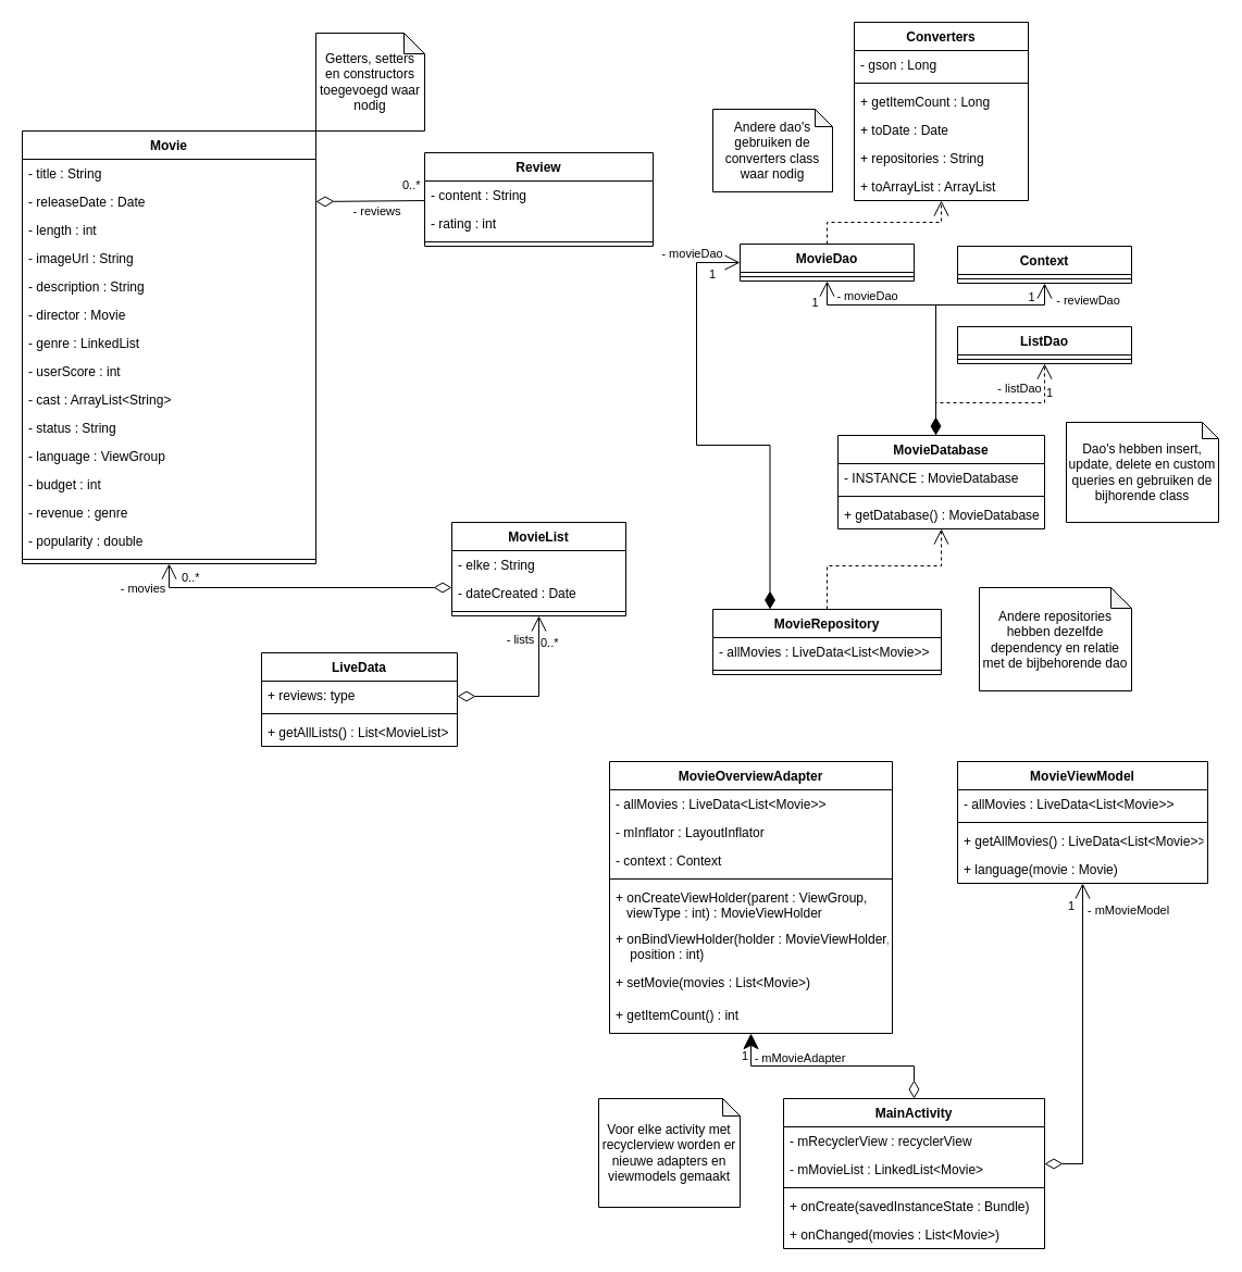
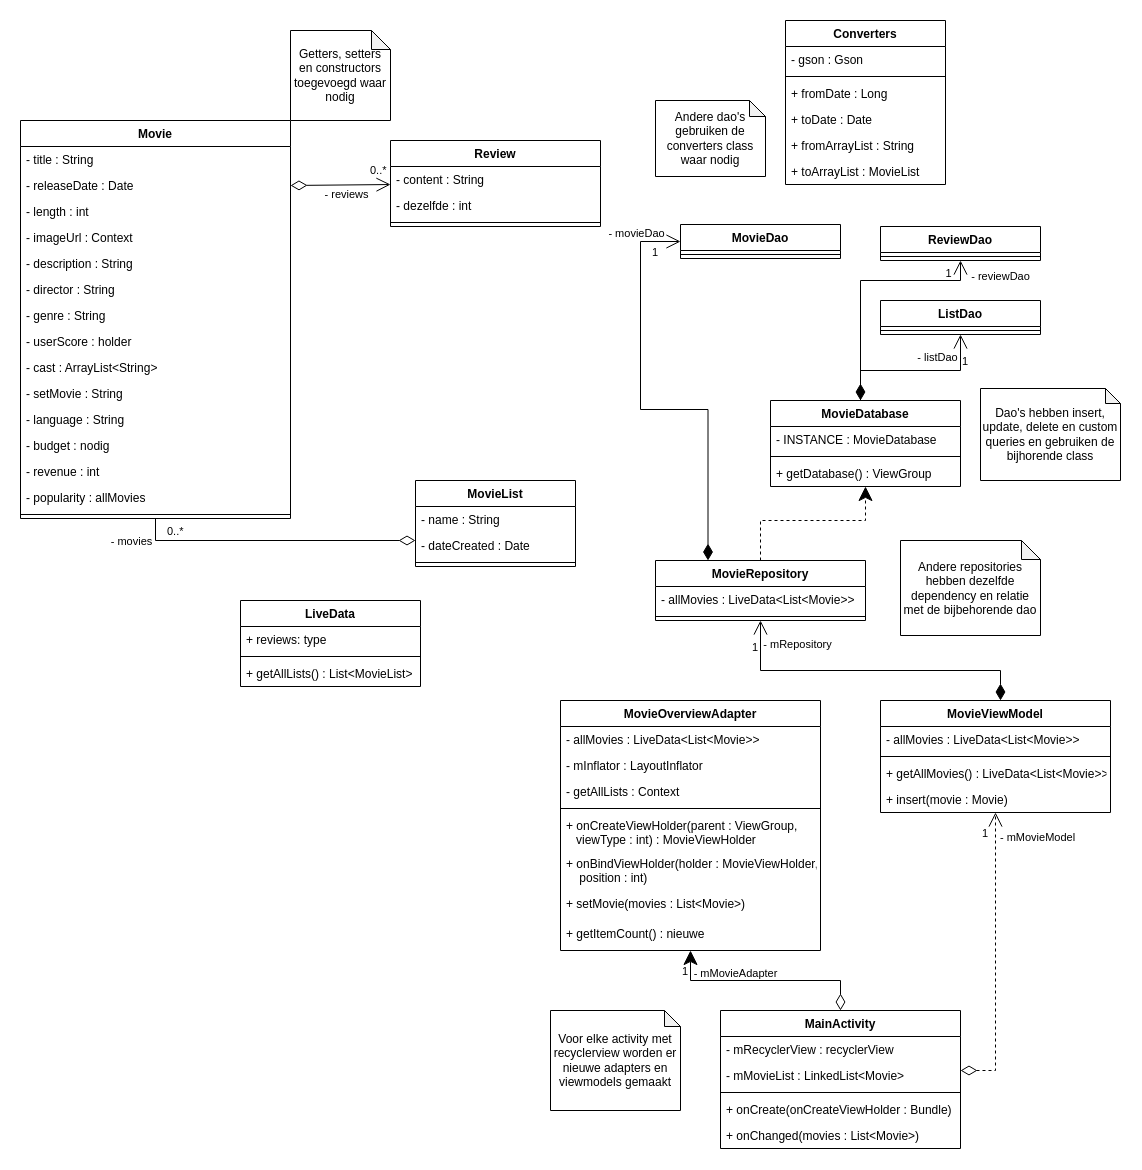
- <mxCell id="64" value="- gson : Long" style="text;strokeColor=none;fillColor=none;align=left;verticalAlign=top;spacingLeft=4;spacingRight=4;overflow=hidden;rotatable=0;points=[[0,0.5],[1,0.5]];portConstraint=eastwest;" parent="63" vertex="1"><mxGeometry y="26" width="160" height="26" as="geometry" /></mxCell>
+ <mxCell id="64" value="- gson : Gson" style="text;strokeColor=none;fillColor=none;align=left;verticalAlign=top;spacingLeft=4;spacingRight=4;overflow=hidden;rotatable=0;points=[[0,0.5],[1,0.5]];portConstraint=eastwest;" parent="63" vertex="1"><mxGeometry y="26" width="160" height="26" as="geometry" /></mxCell>
- <mxCell id="66" value="+ getItemCount : Long" style="text;strokeColor=none;fillColor=none;align=left;verticalAlign=top;spacingLeft=4;spacingRight=4;overflow=hidden;rotatable=0;points=[[0,0.5],[1,0.5]];portConstraint=eastwest;" parent="63" vertex="1"><mxGeometry y="60" width="160" height="26" as="geometry" /></mxCell>
+ <mxCell id="66" value="+ fromDate : Long" style="text;strokeColor=none;fillColor=none;align=left;verticalAlign=top;spacingLeft=4;spacingRight=4;overflow=hidden;rotatable=0;points=[[0,0.5],[1,0.5]];portConstraint=eastwest;" parent="63" vertex="1"><mxGeometry y="60" width="160" height="26" as="geometry" /></mxCell>
- <mxCell id="68" value="+ repositories : String" style="text;strokeColor=none;fillColor=none;align=left;verticalAlign=top;spacingLeft=4;spacingRight=4;overflow=hidden;rotatable=0;points=[[0,0.5],[1,0.5]];portConstraint=eastwest;" parent="63" vertex="1"><mxGeometry y="112" width="160" height="26" as="geometry" /></mxCell>
+ <mxCell id="68" value="+ fromArrayList : String" style="text;strokeColor=none;fillColor=none;align=left;verticalAlign=top;spacingLeft=4;spacingRight=4;overflow=hidden;rotatable=0;points=[[0,0.5],[1,0.5]];portConstraint=eastwest;" parent="63" vertex="1"><mxGeometry y="112" width="160" height="26" as="geometry" /></mxCell>
- <mxCell id="69" value="+ toArrayList : ArrayList" style="text;strokeColor=none;fillColor=none;align=left;verticalAlign=top;spacingLeft=4;spacingRight=4;overflow=hidden;rotatable=0;points=[[0,0.5],[1,0.5]];portConstraint=eastwest;" parent="63" vertex="1"><mxGeometry y="138" width="160" height="26" as="geometry" /></mxCell>
+ <mxCell id="69" value="+ toArrayList : MovieList" style="text;strokeColor=none;fillColor=none;align=left;verticalAlign=top;spacingLeft=4;spacingRight=4;overflow=hidden;rotatable=0;points=[[0,0.5],[1,0.5]];portConstraint=eastwest;" parent="63" vertex="1"><mxGeometry y="138" width="160" height="26" as="geometry" /></mxCell>
- <mxCell id="26" value="0..*" style="endArrow=none;html=1;endSize=12;startArrow=diamondThin;startSize=14;startFill=0;align=left;verticalAlign=bottom;rounded=0;exitX=1;exitY=0.5;exitDx=0;exitDy=0;" parent="1" source="4" target="18" edge="1"><mxGeometry x="0.556" y="5" relative="1" as="geometry"><mxPoint x="340" y="550" as="sourcePoint" /><mxPoint x="500" y="550" as="targetPoint" /><mxPoint as="offset" /></mxGeometry></mxCell>
+ <mxCell id="26" value="0..*" style="endArrow=open;html=1;endSize=12;startArrow=diamondThin;startSize=14;startFill=0;align=left;verticalAlign=bottom;rounded=0;exitX=1;exitY=0.5;exitDx=0;exitDy=0;" parent="1" source="4" target="18" edge="1"><mxGeometry x="0.556" y="5" relative="1" as="geometry"><mxPoint x="340" y="550" as="sourcePoint" /><mxPoint x="500" y="550" as="targetPoint" /><mxPoint as="offset" /></mxGeometry></mxCell>
- <mxCell id="71" value="" style="endArrow=open;endSize=12;dashed=1;html=1;rounded=0;edgeStyle=orthogonalEdgeStyle;" parent="1" source="36" target="63" edge="1"><mxGeometry x="0.779" y="-155" width="160" relative="1" as="geometry"><mxPoint x="630" y="500" as="sourcePoint" /><mxPoint x="790" y="500" as="targetPoint" /><mxPoint as="offset" /></mxGeometry></mxCell>
- <mxCell id="20" value="- rating : int" style="text;strokeColor=none;fillColor=none;align=left;verticalAlign=top;spacingLeft=4;spacingRight=4;overflow=hidden;rotatable=0;points=[[0,0.5],[1,0.5]];portConstraint=eastwest;" parent="18" vertex="1"><mxGeometry y="52" width="210" height="26" as="geometry" /></mxCell>
+ <mxCell id="20" value="- dezelfde : int" style="text;strokeColor=none;fillColor=none;align=left;verticalAlign=top;spacingLeft=4;spacingRight=4;overflow=hidden;rotatable=0;points=[[0,0.5],[1,0.5]];portConstraint=eastwest;" parent="18" vertex="1"><mxGeometry y="52" width="210" height="26" as="geometry" /></mxCell>
- <mxCell id="6" value="- imageUrl : String" style="text;strokeColor=none;fillColor=none;align=left;verticalAlign=top;spacingLeft=4;spacingRight=4;overflow=hidden;rotatable=0;points=[[0,0.5],[1,0.5]];portConstraint=eastwest;" parent="2" vertex="1"><mxGeometry y="104" width="270" height="26" as="geometry" /></mxCell>
+ <mxCell id="6" value="- imageUrl : Context" style="text;strokeColor=none;fillColor=none;align=left;verticalAlign=top;spacingLeft=4;spacingRight=4;overflow=hidden;rotatable=0;points=[[0,0.5],[1,0.5]];portConstraint=eastwest;" parent="2" vertex="1"><mxGeometry y="104" width="270" height="26" as="geometry" /></mxCell>
- <mxCell id="44" value="Context" style="swimlane;fontStyle=1;align=center;verticalAlign=top;childLayout=stackLayout;horizontal=1;startSize=26;horizontalStack=0;resizeParent=1;resizeParentMax=0;resizeLast=0;collapsible=1;marginBottom=0;" parent="1" vertex="1"><mxGeometry x="880" y="226" width="160" height="34" as="geometry" /></mxCell>
+ <mxCell id="44" value="ReviewDao" style="swimlane;fontStyle=1;align=center;verticalAlign=top;childLayout=stackLayout;horizontal=1;startSize=26;horizontalStack=0;resizeParent=1;resizeParentMax=0;resizeLast=0;collapsible=1;marginBottom=0;" parent="1" vertex="1"><mxGeometry x="880" y="226" width="160" height="34" as="geometry" /></mxCell>
- <mxCell id="51" value="" style="endArrow=open;endFill=1;endSize=12;html=1;rounded=0;edgeStyle=orthogonalEdgeStyle;" parent="1" source="38" target="36" edge="1"><mxGeometry width="160" relative="1" as="geometry"><mxPoint x="720" y="450" as="sourcePoint" /><mxPoint x="880" y="450" as="targetPoint" /><Array as="points"><mxPoint x="860" y="280" /><mxPoint x="760" y="280" /></Array></mxGeometry></mxCell>
- <mxCell id="52" value="1" style="edgeLabel;html=1;align=center;verticalAlign=middle;resizable=0;points=[];" parent="51" vertex="1" connectable="0"><mxGeometry x="0.591" relative="1" as="geometry"><mxPoint x="-39" y="-3" as="offset" /></mxGeometry></mxCell>
- <mxCell id="53" value="- movieDao" style="edgeLabel;html=1;align=center;verticalAlign=middle;resizable=0;points=[];" parent="51" vertex="1" connectable="0"><mxGeometry x="0.307" y="1" relative="1" as="geometry"><mxPoint x="-26" y="-10" as="offset" /></mxGeometry></mxCell>
- <mxCell id="8" value="- director : Movie" style="text;strokeColor=none;fillColor=none;align=left;verticalAlign=top;spacingLeft=4;spacingRight=4;overflow=hidden;rotatable=0;points=[[0,0.5],[1,0.5]];portConstraint=eastwest;" parent="2" vertex="1"><mxGeometry y="156" width="270" height="26" as="geometry" /></mxCell>
+ <mxCell id="8" value="- director : String" style="text;strokeColor=none;fillColor=none;align=left;verticalAlign=top;spacingLeft=4;spacingRight=4;overflow=hidden;rotatable=0;points=[[0,0.5],[1,0.5]];portConstraint=eastwest;" parent="2" vertex="1"><mxGeometry y="156" width="270" height="26" as="geometry" /></mxCell>
- <mxCell id="9" value="- genre : LinkedList" style="text;strokeColor=none;fillColor=none;align=left;verticalAlign=top;spacingLeft=4;spacingRight=4;overflow=hidden;rotatable=0;points=[[0,0.5],[1,0.5]];portConstraint=eastwest;" parent="2" vertex="1"><mxGeometry y="182" width="270" height="26" as="geometry" /></mxCell>
+ <mxCell id="9" value="- genre : String" style="text;strokeColor=none;fillColor=none;align=left;verticalAlign=top;spacingLeft=4;spacingRight=4;overflow=hidden;rotatable=0;points=[[0,0.5],[1,0.5]];portConstraint=eastwest;" parent="2" vertex="1"><mxGeometry y="182" width="270" height="26" as="geometry" /></mxCell>
- <mxCell id="10" value="- userScore : int" style="text;strokeColor=none;fillColor=none;align=left;verticalAlign=top;spacingLeft=4;spacingRight=4;overflow=hidden;rotatable=0;points=[[0,0.5],[1,0.5]];portConstraint=eastwest;" parent="2" vertex="1"><mxGeometry y="208" width="270" height="26" as="geometry" /></mxCell>
+ <mxCell id="10" value="- userScore : holder" style="text;strokeColor=none;fillColor=none;align=left;verticalAlign=top;spacingLeft=4;spacingRight=4;overflow=hidden;rotatable=0;points=[[0,0.5],[1,0.5]];portConstraint=eastwest;" parent="2" vertex="1"><mxGeometry y="208" width="270" height="26" as="geometry" /></mxCell>
- <mxCell id="46" value="1" style="endArrow=open;html=1;endSize=12;startArrow=diamondThin;startSize=14;startFill=1;edgeStyle=orthogonalEdgeStyle;align=left;verticalAlign=bottom;rounded=0;dashed=1;" parent="1" source="38" target="42" edge="1"><mxGeometry x="0.566" relative="1" as="geometry"><mxPoint x="720" y="450" as="sourcePoint" /><mxPoint x="880" y="450" as="targetPoint" /><Array as="points"><mxPoint x="860" y="370" /><mxPoint x="960" y="370" /></Array><mxPoint as="offset" /></mxGeometry></mxCell>
+ <mxCell id="46" value="1" style="endArrow=open;html=1;endSize=12;startArrow=diamondThin;startSize=14;startFill=1;edgeStyle=orthogonalEdgeStyle;align=left;verticalAlign=bottom;rounded=0;" parent="1" source="38" target="42" edge="1"><mxGeometry x="0.566" relative="1" as="geometry"><mxPoint x="720" y="450" as="sourcePoint" /><mxPoint x="880" y="450" as="targetPoint" /><Array as="points"><mxPoint x="860" y="370" /><mxPoint x="960" y="370" /></Array><mxPoint as="offset" /></mxGeometry></mxCell>
- <mxCell id="12" value="- status : String" style="text;strokeColor=none;fillColor=none;align=left;verticalAlign=top;spacingLeft=4;spacingRight=4;overflow=hidden;rotatable=0;points=[[0,0.5],[1,0.5]];portConstraint=eastwest;" parent="2" vertex="1"><mxGeometry y="260" width="270" height="26" as="geometry" /></mxCell>
+ <mxCell id="12" value="- setMovie : String" style="text;strokeColor=none;fillColor=none;align=left;verticalAlign=top;spacingLeft=4;spacingRight=4;overflow=hidden;rotatable=0;points=[[0,0.5],[1,0.5]];portConstraint=eastwest;" parent="2" vertex="1"><mxGeometry y="260" width="270" height="26" as="geometry" /></mxCell>
- <mxCell id="13" value="- language : ViewGroup" style="text;strokeColor=none;fillColor=none;align=left;verticalAlign=top;spacingLeft=4;spacingRight=4;overflow=hidden;rotatable=0;points=[[0,0.5],[1,0.5]];portConstraint=eastwest;" parent="2" vertex="1"><mxGeometry y="286" width="270" height="26" as="geometry" /></mxCell>
+ <mxCell id="13" value="- language : String" style="text;strokeColor=none;fillColor=none;align=left;verticalAlign=top;spacingLeft=4;spacingRight=4;overflow=hidden;rotatable=0;points=[[0,0.5],[1,0.5]];portConstraint=eastwest;" parent="2" vertex="1"><mxGeometry y="286" width="270" height="26" as="geometry" /></mxCell>
- <mxCell id="14" value="- budget : int" style="text;strokeColor=none;fillColor=none;align=left;verticalAlign=top;spacingLeft=4;spacingRight=4;overflow=hidden;rotatable=0;points=[[0,0.5],[1,0.5]];portConstraint=eastwest;" parent="2" vertex="1"><mxGeometry y="312" width="270" height="26" as="geometry" /></mxCell>
+ <mxCell id="14" value="- budget : nodig" style="text;strokeColor=none;fillColor=none;align=left;verticalAlign=top;spacingLeft=4;spacingRight=4;overflow=hidden;rotatable=0;points=[[0,0.5],[1,0.5]];portConstraint=eastwest;" parent="2" vertex="1"><mxGeometry y="312" width="270" height="26" as="geometry" /></mxCell>
- <mxCell id="15" value="- revenue : genre" style="text;strokeColor=none;fillColor=none;align=left;verticalAlign=top;spacingLeft=4;spacingRight=4;overflow=hidden;rotatable=0;points=[[0,0.5],[1,0.5]];portConstraint=eastwest;" parent="2" vertex="1"><mxGeometry y="338" width="270" height="26" as="geometry" /></mxCell>
+ <mxCell id="15" value="- revenue : int" style="text;strokeColor=none;fillColor=none;align=left;verticalAlign=top;spacingLeft=4;spacingRight=4;overflow=hidden;rotatable=0;points=[[0,0.5],[1,0.5]];portConstraint=eastwest;" parent="2" vertex="1"><mxGeometry y="338" width="270" height="26" as="geometry" /></mxCell>
- <mxCell id="41" value="+ getDatabase() : MovieDatabase" style="text;strokeColor=none;fillColor=none;align=left;verticalAlign=top;spacingLeft=4;spacingRight=4;overflow=hidden;rotatable=0;points=[[0,0.5],[1,0.5]];portConstraint=eastwest;" parent="38" vertex="1"><mxGeometry y="60" width="190" height="26" as="geometry" /></mxCell>
+ <mxCell id="41" value="+ getDatabase() : ViewGroup" style="text;strokeColor=none;fillColor=none;align=left;verticalAlign=top;spacingLeft=4;spacingRight=4;overflow=hidden;rotatable=0;points=[[0,0.5],[1,0.5]];portConstraint=eastwest;" parent="38" vertex="1"><mxGeometry y="60" width="190" height="26" as="geometry" /></mxCell>
- <mxCell id="59" value="" style="endArrow=open;endSize=12;dashed=1;html=1;rounded=0;" parent="1" source="56" target="38" edge="1"><mxGeometry x="-0.346" y="29" width="160" relative="1" as="geometry"><mxPoint x="540" y="490" as="sourcePoint" /><mxPoint x="700" y="490" as="targetPoint" /><Array as="points"><mxPoint x="760" y="520" /><mxPoint x="865" y="520" /></Array><mxPoint as="offset" /></mxGeometry></mxCell>
+ <mxCell id="59" value="" style="endArrow=classic;endSize=12;dashed=1;html=1;rounded=0;" parent="1" source="56" target="38" edge="1"><mxGeometry x="-0.346" y="29" width="160" relative="1" as="geometry"><mxPoint x="540" y="490" as="sourcePoint" /><mxPoint x="700" y="490" as="targetPoint" /><Array as="points"><mxPoint x="760" y="520" /><mxPoint x="865" y="520" /></Array><mxPoint as="offset" /></mxGeometry></mxCell>
- <mxCell id="16" value="- popularity : double" style="text;strokeColor=none;fillColor=none;align=left;verticalAlign=top;spacingLeft=4;spacingRight=4;overflow=hidden;rotatable=0;points=[[0,0.5],[1,0.5]];portConstraint=eastwest;" parent="2" vertex="1"><mxGeometry y="364" width="270" height="26" as="geometry" /></mxCell>
+ <mxCell id="16" value="- popularity : allMovies" style="text;strokeColor=none;fillColor=none;align=left;verticalAlign=top;spacingLeft=4;spacingRight=4;overflow=hidden;rotatable=0;points=[[0,0.5],[1,0.5]];portConstraint=eastwest;" parent="2" vertex="1"><mxGeometry y="364" width="270" height="26" as="geometry" /></mxCell>
- <mxCell id="23" value="- elke : String" style="text;strokeColor=none;fillColor=none;align=left;verticalAlign=top;spacingLeft=4;spacingRight=4;overflow=hidden;rotatable=0;points=[[0,0.5],[1,0.5]];portConstraint=eastwest;" parent="22" vertex="1"><mxGeometry y="26" width="160" height="26" as="geometry" /></mxCell>
+ <mxCell id="23" value="- name : String" style="text;strokeColor=none;fillColor=none;align=left;verticalAlign=top;spacingLeft=4;spacingRight=4;overflow=hidden;rotatable=0;points=[[0,0.5],[1,0.5]];portConstraint=eastwest;" parent="22" vertex="1"><mxGeometry y="26" width="160" height="26" as="geometry" /></mxCell>
- <mxCell id="28" value="0..*" style="endArrow=open;html=1;endSize=12;startArrow=diamondThin;startSize=14;startFill=0;edgeStyle=orthogonalEdgeStyle;align=left;verticalAlign=bottom;rounded=0;" parent="1" source="22" target="2" edge="1"><mxGeometry x="0.771" relative="1" as="geometry"><mxPoint x="414" y="630" as="sourcePoint" /><mxPoint x="160" y="590" as="targetPoint" /><Array as="points"><mxPoint x="155" y="540" /></Array><mxPoint as="offset" /></mxGeometry></mxCell>
+ <mxCell id="28" value="0..*" style="endArrow=none;html=1;endSize=12;startArrow=diamondThin;startSize=14;startFill=0;edgeStyle=orthogonalEdgeStyle;align=left;verticalAlign=bottom;rounded=0;" parent="1" source="22" target="2" edge="1"><mxGeometry x="0.771" relative="1" as="geometry"><mxPoint x="414" y="630" as="sourcePoint" /><mxPoint x="160" y="590" as="targetPoint" /><Array as="points"><mxPoint x="155" y="540" /></Array><mxPoint as="offset" /></mxGeometry></mxCell>
- <mxCell id="34" value="0..*" style="endArrow=open;html=1;endSize=12;startArrow=diamondThin;startSize=14;startFill=0;edgeStyle=orthogonalEdgeStyle;align=left;verticalAlign=bottom;rounded=0;" parent="1" source="30" target="22" edge="1"><mxGeometry x="0.544" relative="1" as="geometry"><mxPoint x="340" y="650" as="sourcePoint" /><mxPoint x="500" y="650" as="targetPoint" /><Array as="points"><mxPoint x="495" y="640" /></Array><mxPoint as="offset" /></mxGeometry></mxCell>
- <mxCell id="35" value="- lists" style="edgeLabel;html=1;align=center;verticalAlign=middle;resizable=0;points=[];" parent="34" vertex="1" connectable="0"><mxGeometry x="0.505" y="1" relative="1" as="geometry"><mxPoint x="-17" y="-16" as="offset" /></mxGeometry></mxCell>
+ <mxCell id="86" value="1" style="endArrow=open;html=1;endSize=12;startArrow=diamondThin;startSize=14;startFill=1;edgeStyle=orthogonalEdgeStyle;align=left;verticalAlign=bottom;rounded=0;" parent="1" source="81" target="56" edge="1"><mxGeometry x="0.837" y="14" relative="1" as="geometry"><mxPoint x="630" y="700" as="sourcePoint" /><mxPoint x="790" y="700" as="targetPoint" /><Array as="points"><mxPoint x="1000" y="670" /><mxPoint x="760" y="670" /></Array><mxPoint x="4" y="10" as="offset" /></mxGeometry></mxCell>
+ <mxCell id="87" value="- mRepository" style="edgeLabel;html=1;align=center;verticalAlign=middle;resizable=0;points=[];" parent="86" vertex="1" connectable="0"><mxGeometry x="0.713" y="-1" relative="1" as="geometry"><mxPoint x="35" y="-23" as="offset" /></mxGeometry></mxCell>
- <mxCell id="75" value="- context : Context" style="text;strokeColor=none;fillColor=none;align=left;verticalAlign=top;spacingLeft=4;spacingRight=4;overflow=hidden;rotatable=0;points=[[0,0.5],[1,0.5]];portConstraint=eastwest;" parent="72" vertex="1"><mxGeometry y="78" width="260" height="26" as="geometry" /></mxCell>
+ <mxCell id="75" value="- getAllLists : Context" style="text;strokeColor=none;fillColor=none;align=left;verticalAlign=top;spacingLeft=4;spacingRight=4;overflow=hidden;rotatable=0;points=[[0,0.5],[1,0.5]];portConstraint=eastwest;" parent="72" vertex="1"><mxGeometry y="78" width="260" height="26" as="geometry" /></mxCell>
- <mxCell id="85" value="+ language(movie : Movie)" style="text;strokeColor=none;fillColor=none;align=left;verticalAlign=top;spacingLeft=4;spacingRight=4;overflow=hidden;rotatable=0;points=[[0,0.5],[1,0.5]];portConstraint=eastwest;" parent="81" vertex="1"><mxGeometry y="86" width="230" height="26" as="geometry" /></mxCell>
+ <mxCell id="85" value="+ insert(movie : Movie)" style="text;strokeColor=none;fillColor=none;align=left;verticalAlign=top;spacingLeft=4;spacingRight=4;overflow=hidden;rotatable=0;points=[[0,0.5],[1,0.5]];portConstraint=eastwest;" parent="81" vertex="1"><mxGeometry y="86" width="230" height="26" as="geometry" /></mxCell>
- <mxCell id="80" value="+ getItemCount() : int" style="text;strokeColor=none;fillColor=none;align=left;verticalAlign=top;spacingLeft=4;spacingRight=4;overflow=hidden;rotatable=0;points=[[0,0.5],[1,0.5]];portConstraint=eastwest;" parent="72" vertex="1"><mxGeometry y="220" width="260" height="30" as="geometry" /></mxCell>
+ <mxCell id="80" value="+ getItemCount() : nieuwe" style="text;strokeColor=none;fillColor=none;align=left;verticalAlign=top;spacingLeft=4;spacingRight=4;overflow=hidden;rotatable=0;points=[[0,0.5],[1,0.5]];portConstraint=eastwest;" parent="72" vertex="1"><mxGeometry y="220" width="260" height="30" as="geometry" /></mxCell>
- <mxCell id="96" value="1" style="endArrow=open;html=1;endSize=12;startArrow=diamondThin;startSize=14;startFill=0;edgeStyle=orthogonalEdgeStyle;align=left;verticalAlign=bottom;rounded=0;" parent="1" source="88" target="81" edge="1"><mxGeometry x="0.794" y="15" relative="1" as="geometry"><mxPoint x="630" y="1000" as="sourcePoint" /><mxPoint x="790" y="1000" as="targetPoint" /><Array as="points"><mxPoint x="995" y="1070" /></Array><mxPoint as="offset" /></mxGeometry></mxCell>
+ <mxCell id="96" value="1" style="endArrow=open;html=1;endSize=12;startArrow=diamondThin;startSize=14;startFill=0;edgeStyle=orthogonalEdgeStyle;align=left;verticalAlign=bottom;rounded=0;dashed=1;" parent="1" source="88" target="81" edge="1"><mxGeometry x="0.794" y="15" relative="1" as="geometry"><mxPoint x="630" y="1000" as="sourcePoint" /><mxPoint x="790" y="1000" as="targetPoint" /><Array as="points"><mxPoint x="995" y="1070" /></Array><mxPoint as="offset" /></mxGeometry></mxCell>
- <mxCell id="92" value="+ onCreate(savedInstanceState : Bundle)" style="text;strokeColor=none;fillColor=none;align=left;verticalAlign=top;spacingLeft=4;spacingRight=4;overflow=hidden;rotatable=0;points=[[0,0.5],[1,0.5]];portConstraint=eastwest;" parent="88" vertex="1"><mxGeometry y="86" width="240" height="26" as="geometry" /></mxCell>
+ <mxCell id="92" value="+ onCreate(onCreateViewHolder : Bundle)" style="text;strokeColor=none;fillColor=none;align=left;verticalAlign=top;spacingLeft=4;spacingRight=4;overflow=hidden;rotatable=0;points=[[0,0.5],[1,0.5]];portConstraint=eastwest;" parent="88" vertex="1"><mxGeometry y="86" width="240" height="26" as="geometry" /></mxCell>
